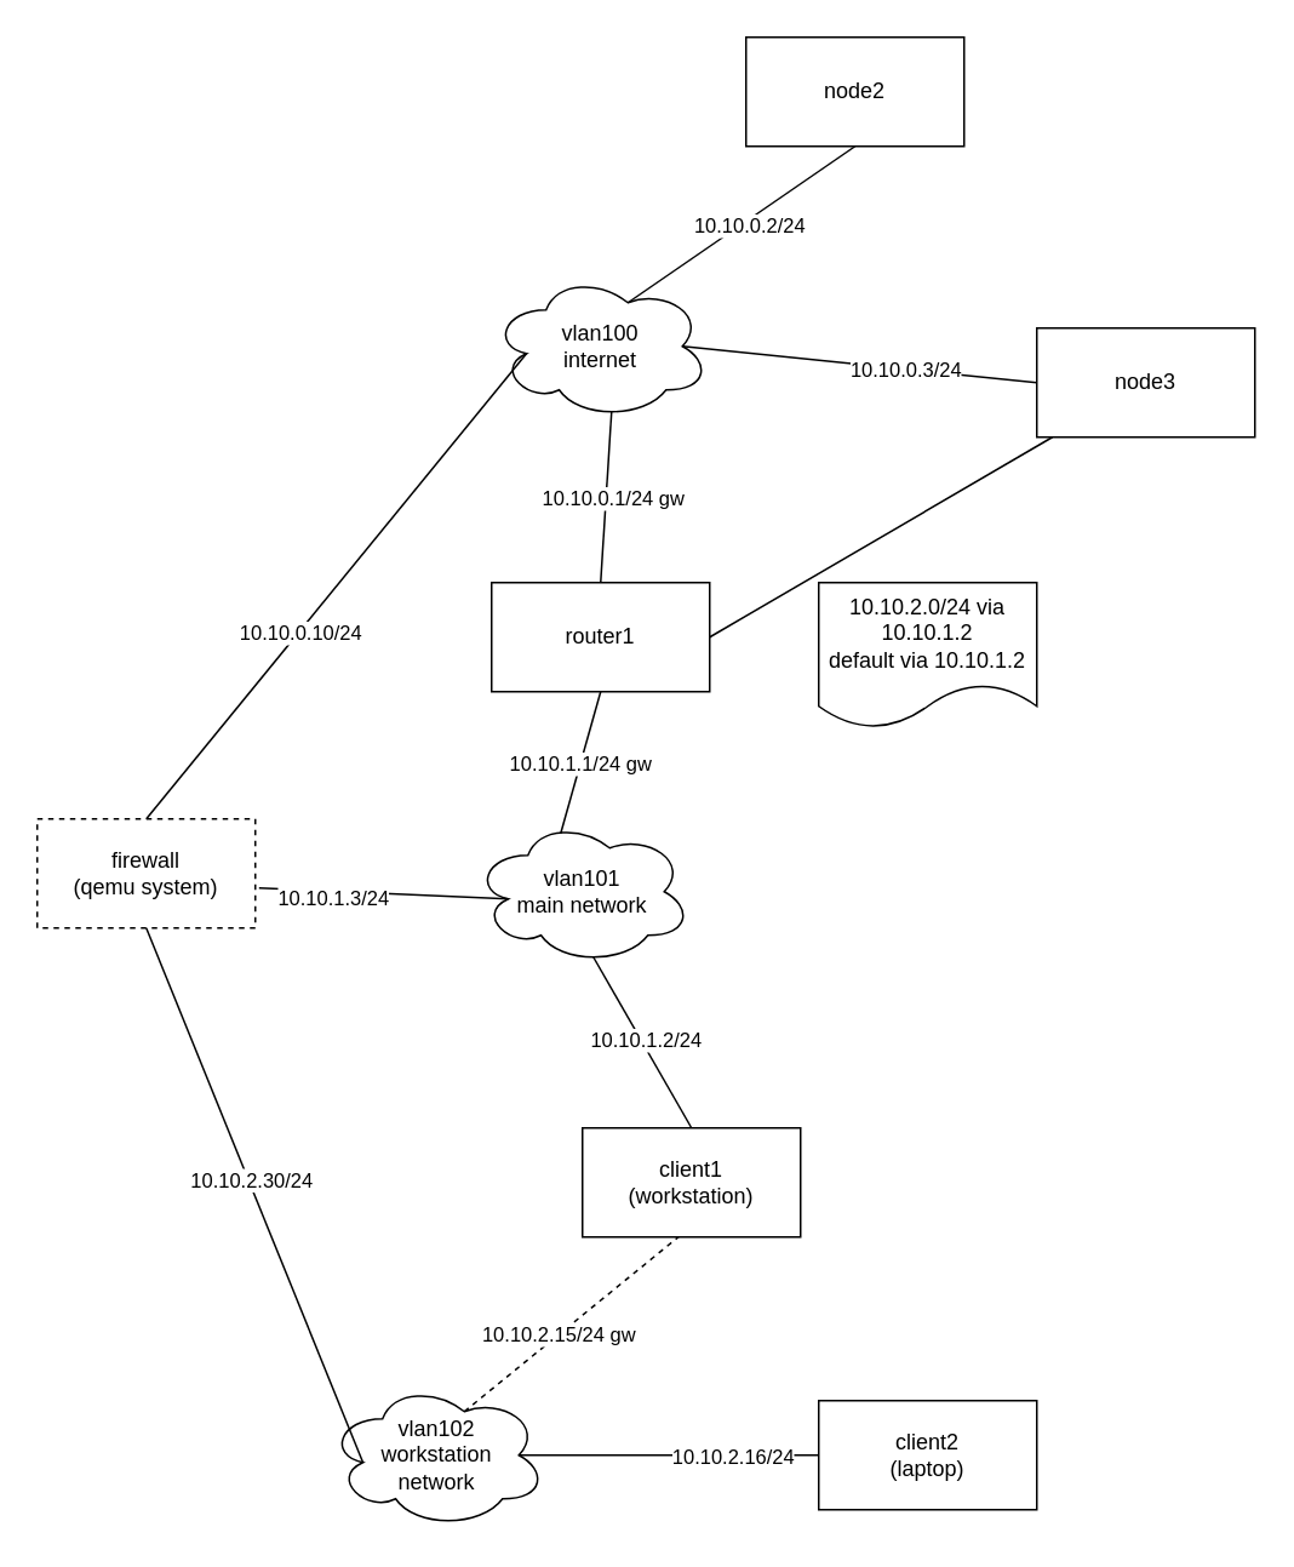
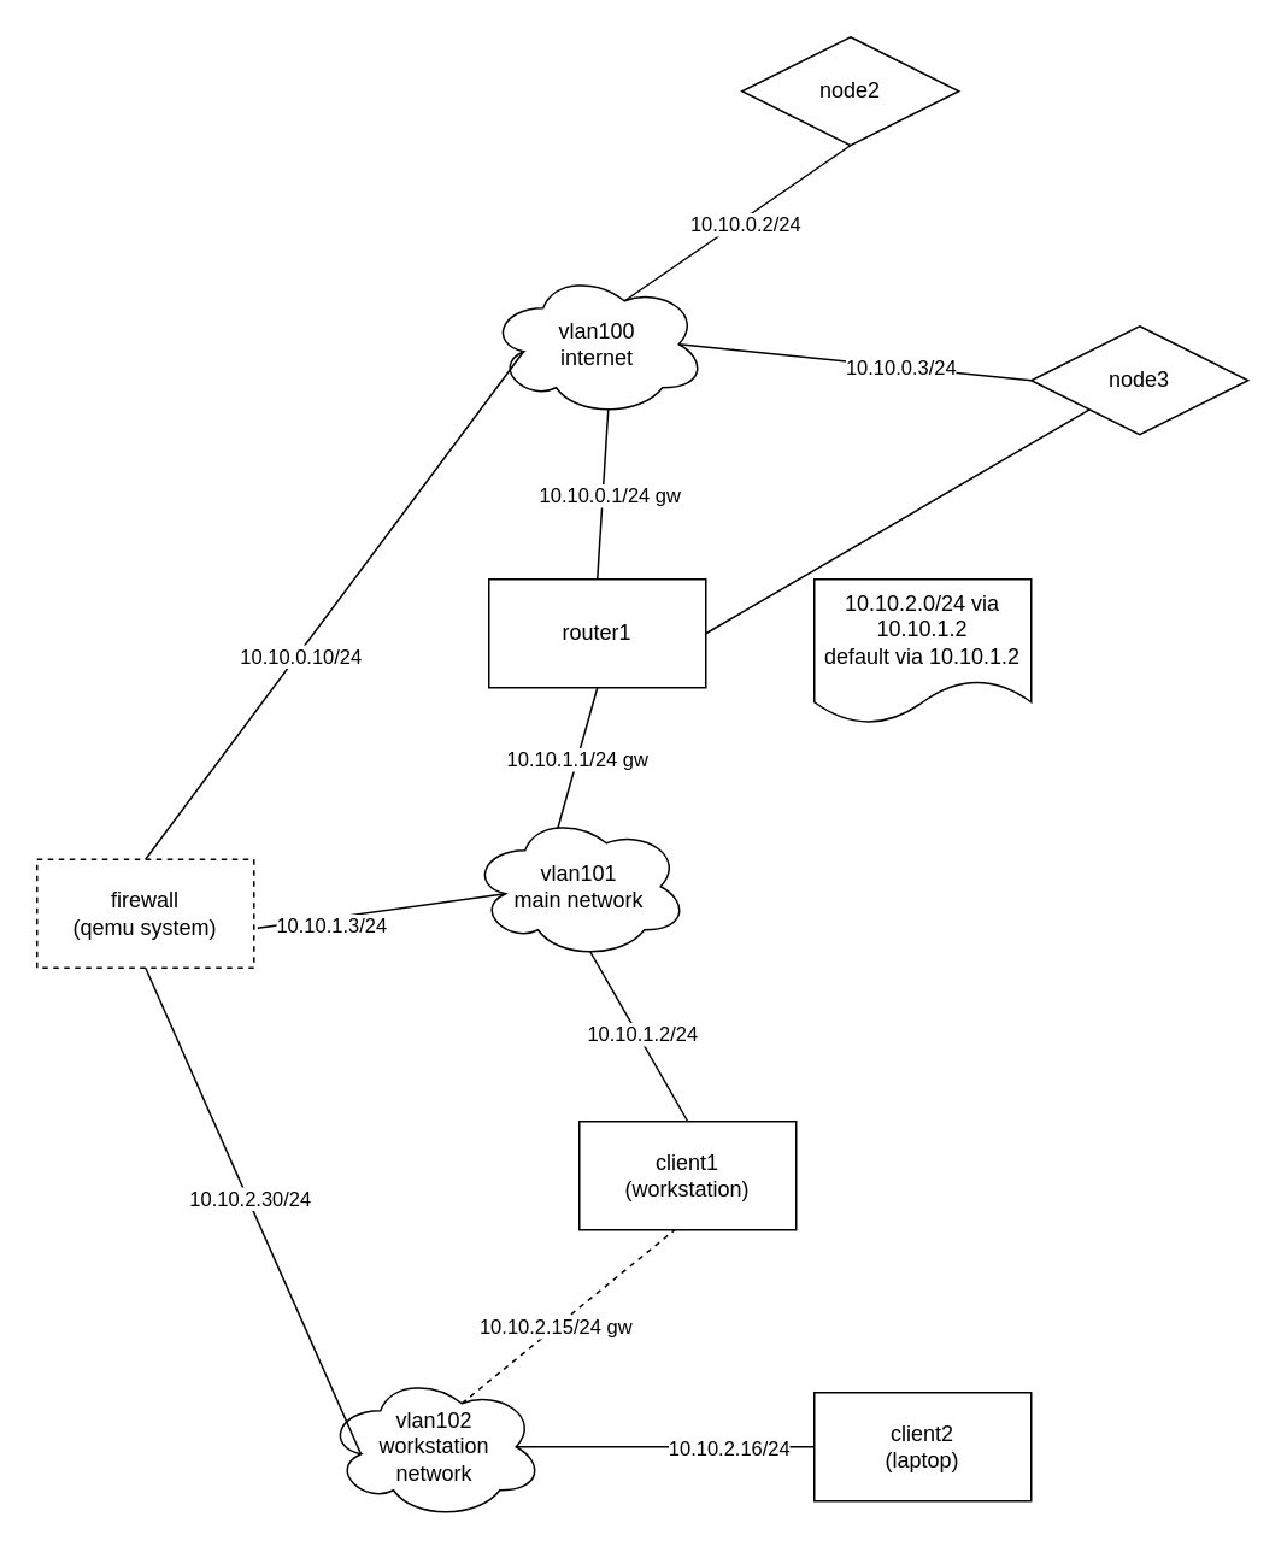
- <mxCell id="4" value="node2" style="rounded=0;whiteSpace=wrap;html=1;" parent="1" vertex="1"><mxGeometry x="410" y="20" width="120" height="60" as="geometry" /></mxCell>
+ <mxCell id="4" value="node2" style="rhombus;whiteSpace=wrap;html=1;" parent="1" vertex="1"><mxGeometry x="410" y="20" width="120" height="60" as="geometry" /></mxCell>
- <mxCell id="11" value="node3" style="rounded=0;whiteSpace=wrap;html=1;" parent="1" vertex="1"><mxGeometry x="570" y="180" width="120" height="60" as="geometry" /></mxCell>
+ <mxCell id="11" value="node3" style="rhombus;whiteSpace=wrap;html=1;" parent="1" vertex="1"><mxGeometry x="570" y="180" width="120" height="60" as="geometry" /></mxCell>
- <mxCell id="26" value="firewall&lt;div&gt;(qemu system)&lt;/div&gt;" style="rounded=0;whiteSpace=wrap;html=1;dashed=1;" parent="1" vertex="1"><mxGeometry x="20" y="450" width="120" height="60" as="geometry" /></mxCell>
+ <mxCell id="26" value="firewall&lt;div&gt;(qemu system)&lt;/div&gt;" style="rounded=0;whiteSpace=wrap;html=1;dashed=1;" parent="1" vertex="1"><mxGeometry x="20" y="475" width="120" height="60" as="geometry" /></mxCell>
